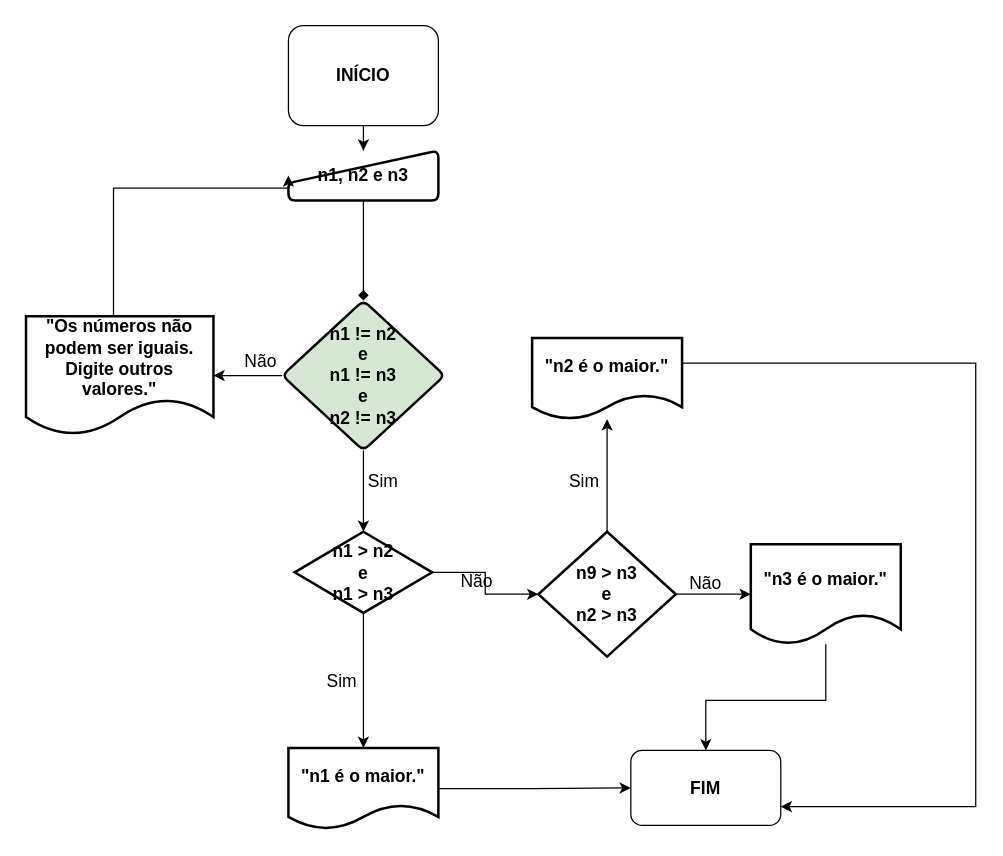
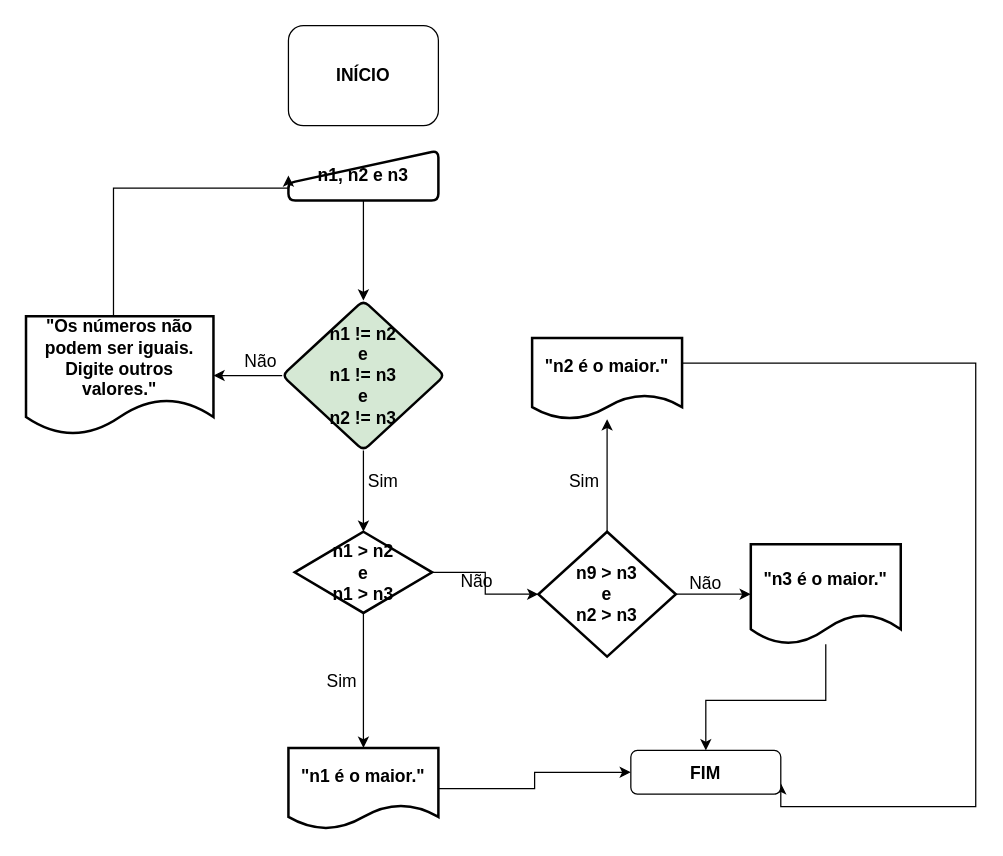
- <mxCell id="2" value="" style="edgeStyle=orthogonalEdgeStyle;rounded=0;orthogonalLoop=1;jettySize=auto;html=1;fontSize=14;fontStyle=1;" edge="1" parent="1" source="3" target="5"><mxGeometry relative="1" as="geometry" /></mxCell>
- <mxCell id="4" value="" style="edgeStyle=orthogonalEdgeStyle;rounded=0;orthogonalLoop=1;jettySize=auto;html=1;fontSize=14;fontStyle=1;endArrow=diamond;" edge="1" parent="1" source="5" target="14"><mxGeometry relative="1" as="geometry" /></mxCell>
+ <mxCell id="4" value="" style="edgeStyle=orthogonalEdgeStyle;rounded=0;orthogonalLoop=1;jettySize=auto;html=1;fontSize=14;fontStyle=1;" edge="1" parent="1" source="5" target="14"><mxGeometry relative="1" as="geometry" /></mxCell>
- <mxCell id="29" value="FIM" style="rounded=1;whiteSpace=wrap;html=1;fontStyle=1;fontSize=14;" vertex="1" parent="1"><mxGeometry x="504" y="600" width="120" height="60" as="geometry" /></mxCell>
+ <mxCell id="29" value="FIM" style="rounded=1;whiteSpace=wrap;html=1;fontStyle=1;fontSize=14;" vertex="1" parent="1"><mxGeometry x="504" y="600" width="120" height="35" as="geometry" /></mxCell>
